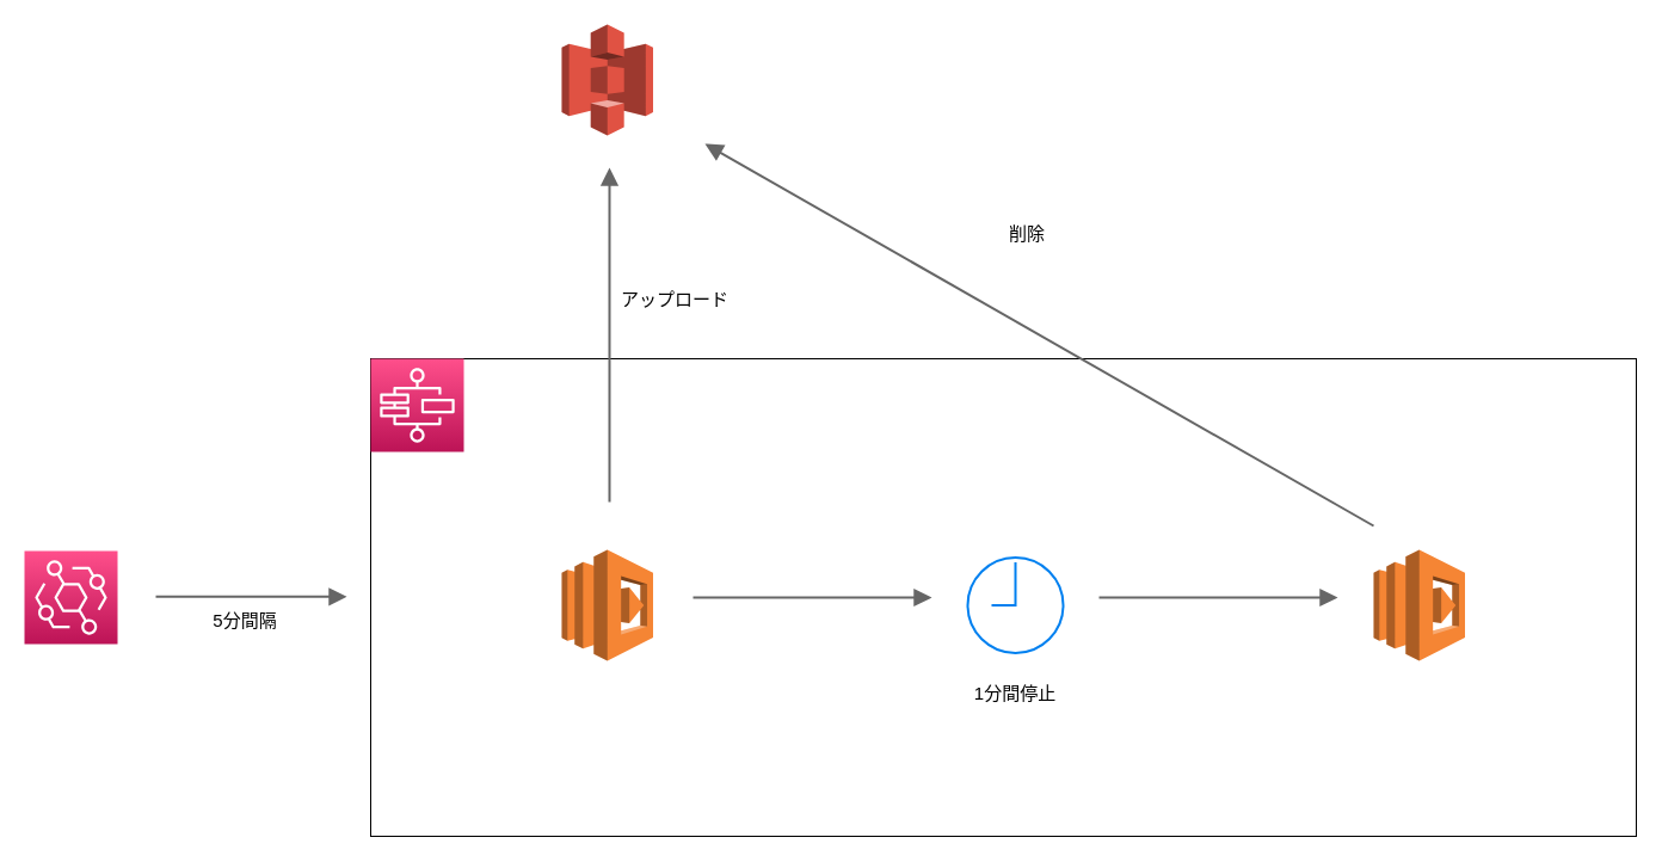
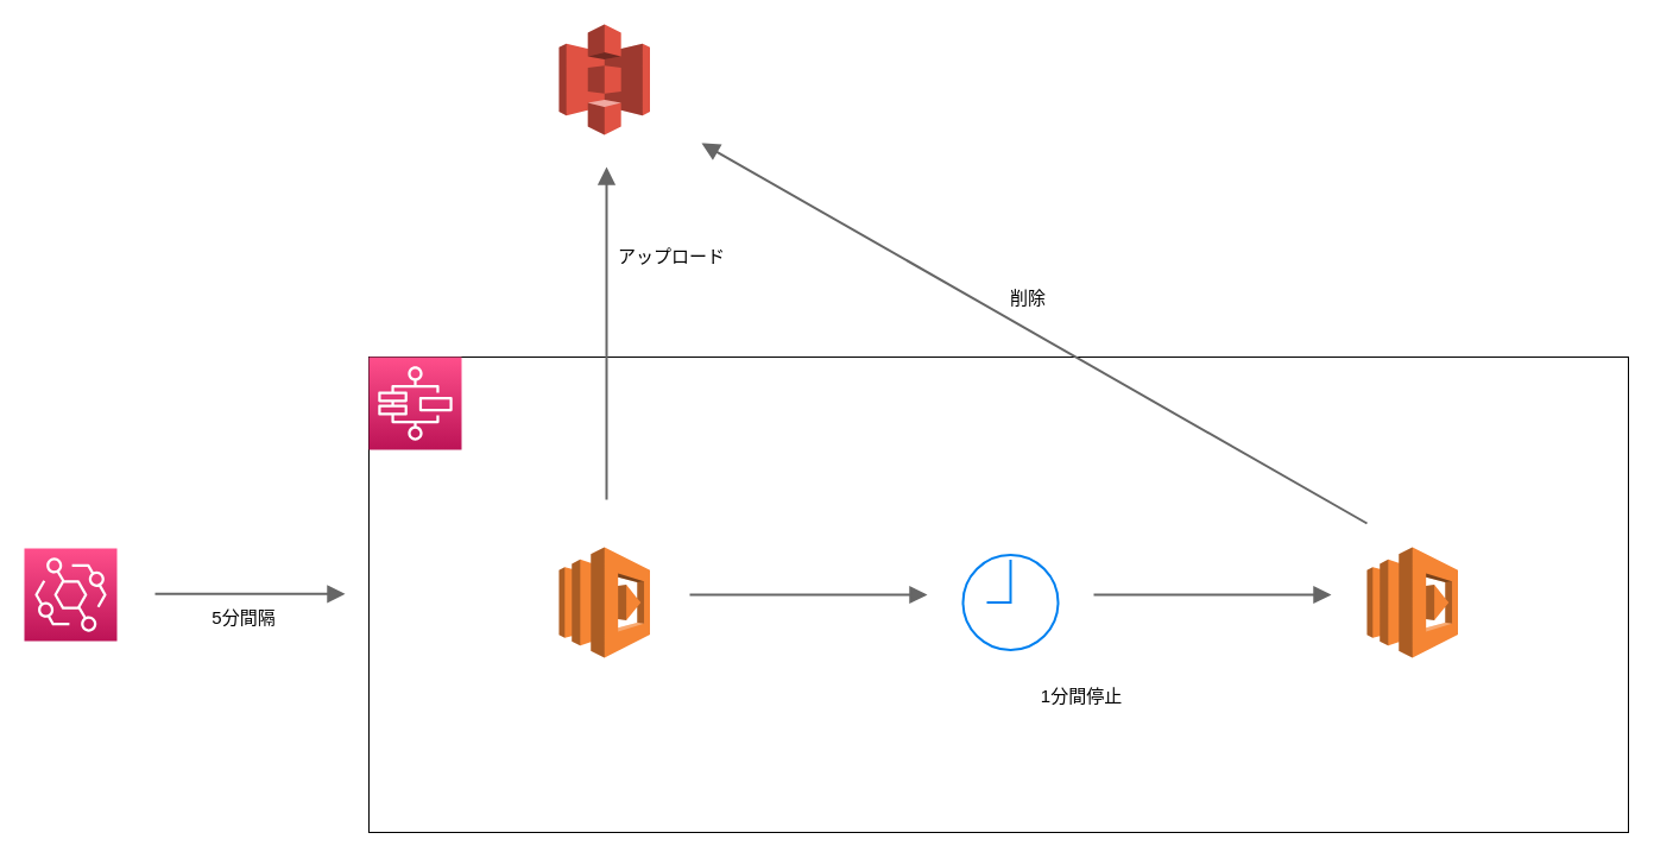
- <mxCell id="10" value="&lt;font style=&quot;font-size: 15px;&quot;&gt;削除&lt;/font&gt;" style="text;html=1;strokeColor=none;fillColor=none;align=center;verticalAlign=middle;whiteSpace=wrap;rounded=0;" parent="1" vertex="1"><mxGeometry x="810" y="175" width="100" height="40" as="geometry" /></mxCell>
+ <mxCell id="10" value="&lt;font style=&quot;font-size: 15px;&quot;&gt;削除&lt;/font&gt;" style="text;html=1;strokeColor=none;fillColor=none;align=center;verticalAlign=middle;whiteSpace=wrap;rounded=0;" parent="1" vertex="1"><mxGeometry x="815" y="230" width="100" height="40" as="geometry" /></mxCell>
- <mxCell id="9" value="&lt;font style=&quot;font-size: 15px;&quot;&gt;アップロード&lt;/font&gt;" style="text;html=1;strokeColor=none;fillColor=none;align=center;verticalAlign=middle;whiteSpace=wrap;rounded=0;" parent="1" vertex="1"><mxGeometry x="500" y="230" width="130" height="40" as="geometry" /></mxCell>
+ <mxCell id="9" value="&lt;font style=&quot;font-size: 15px;&quot;&gt;アップロード&lt;/font&gt;" style="text;html=1;strokeColor=none;fillColor=none;align=center;verticalAlign=middle;whiteSpace=wrap;rounded=0;" parent="1" vertex="1"><mxGeometry x="500" y="195" width="130" height="40" as="geometry" /></mxCell>
- <mxCell id="11" value="&lt;font style=&quot;font-size: 15px;&quot;&gt;1分間停止&lt;/font&gt;" style="text;html=1;strokeColor=none;fillColor=none;align=center;verticalAlign=middle;whiteSpace=wrap;rounded=0;" parent="1" vertex="1"><mxGeometry x="785" y="560" width="130" height="40" as="geometry" /></mxCell>
+ <mxCell id="11" value="&lt;font style=&quot;font-size: 15px;&quot;&gt;1分間停止&lt;/font&gt;" style="text;html=1;strokeColor=none;fillColor=none;align=center;verticalAlign=middle;whiteSpace=wrap;rounded=0;" parent="1" vertex="1"><mxGeometry x="845" y="565" width="130" height="40" as="geometry" /></mxCell>
